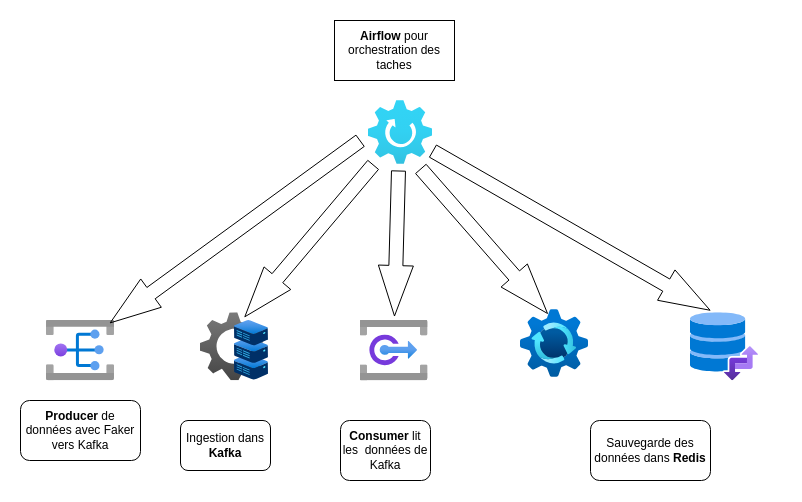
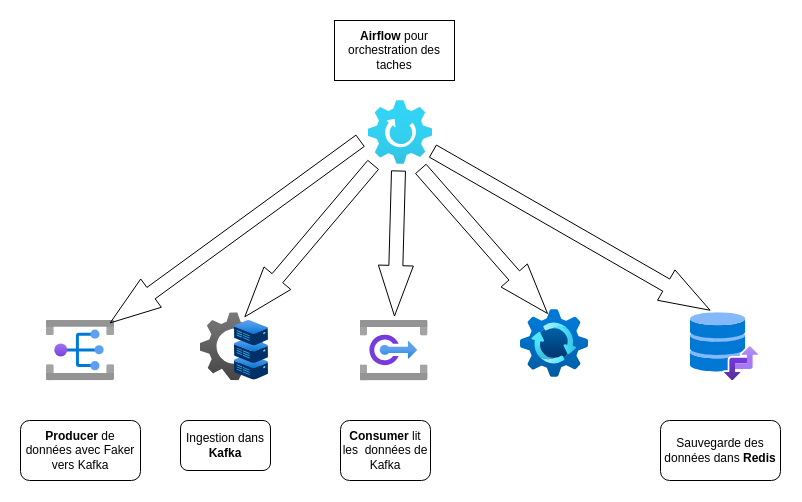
- <mxCell id="8" value="&lt;b&gt;Producer&lt;/b&gt; de données avec Faker vers Kafka" style="rounded=1;whiteSpace=wrap;html=1;" vertex="1" parent="1"><mxGeometry x="20" y="400" width="120" height="60" as="geometry" /></mxCell>
+ <mxCell id="8" value="&lt;b&gt;Producer&lt;/b&gt; de données avec Faker vers Kafka" style="rounded=1;whiteSpace=wrap;html=1;" vertex="1" parent="1"><mxGeometry x="20" y="420" width="120" height="60" as="geometry" /></mxCell>
- <mxCell id="11" value="Sauvegarde des données dans &lt;b&gt;Redis&lt;/b&gt;" style="rounded=1;whiteSpace=wrap;html=1;" vertex="1" parent="1"><mxGeometry x="590" y="420" width="120" height="60" as="geometry" /></mxCell>
+ <mxCell id="11" value="Sauvegarde des données dans &lt;b&gt;Redis&lt;/b&gt;" style="rounded=1;whiteSpace=wrap;html=1;" vertex="1" parent="1"><mxGeometry x="660" y="420" width="120" height="60" as="geometry" /></mxCell>
